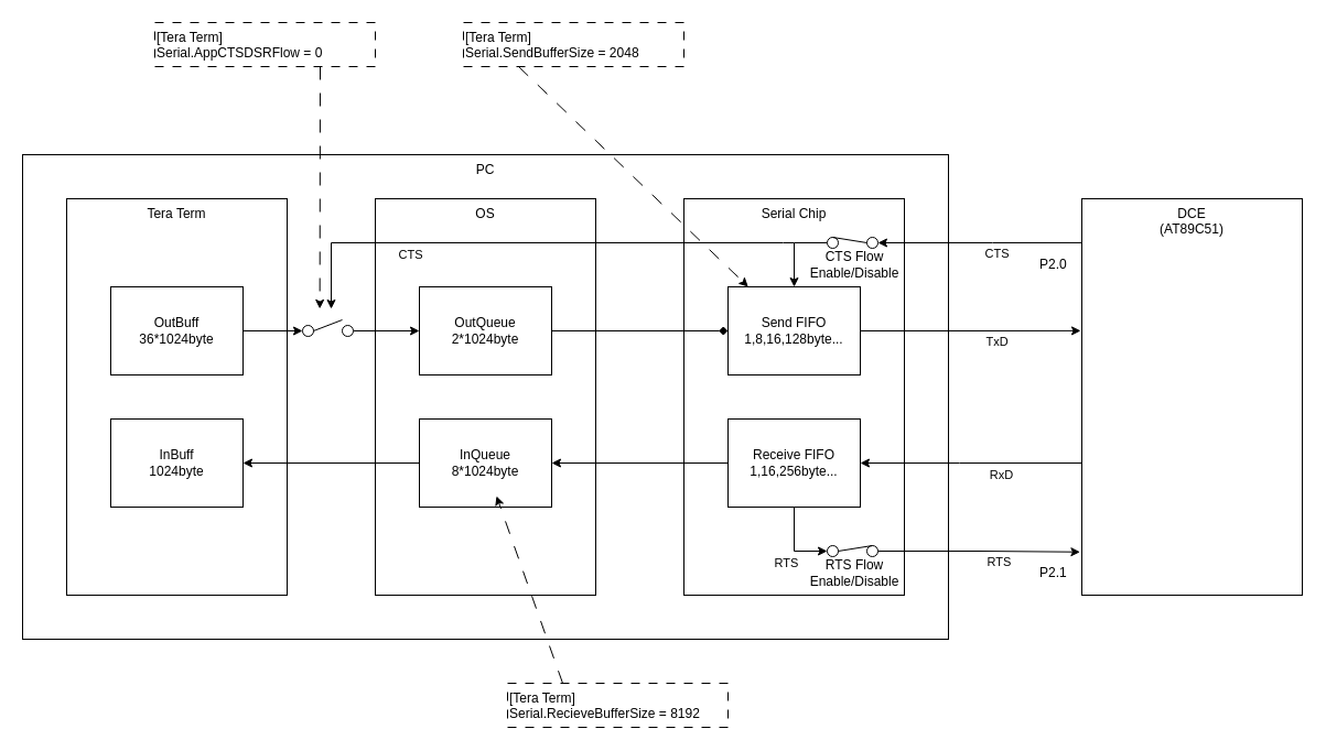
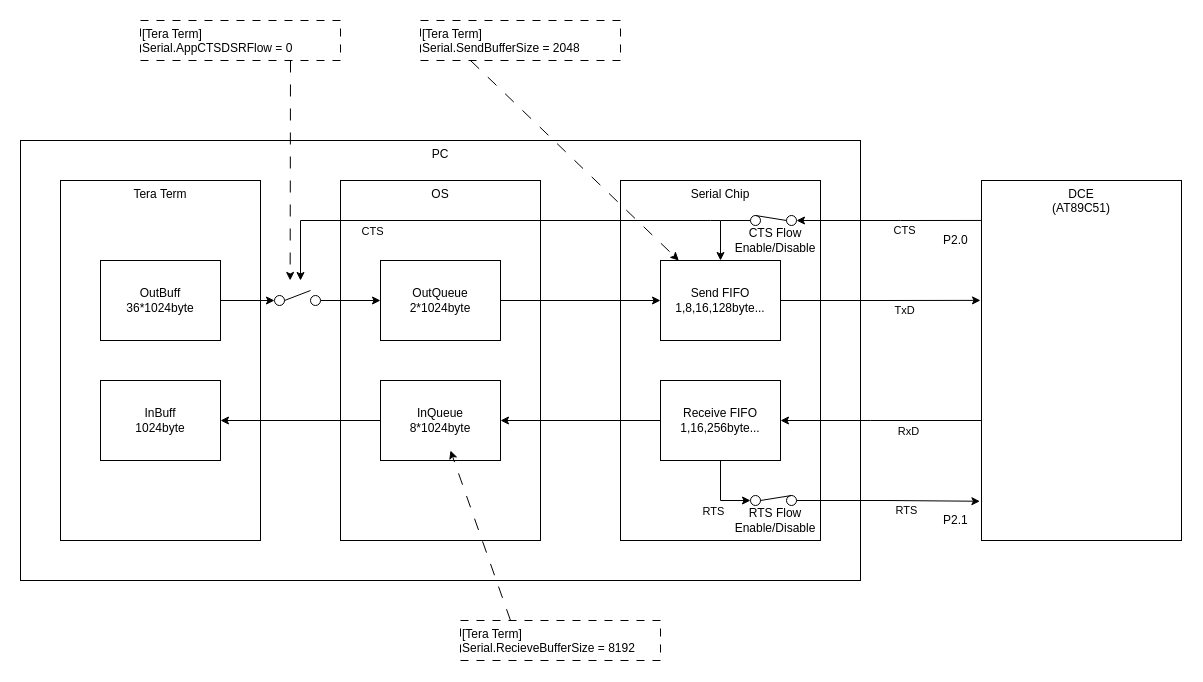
- <mxCell id="8" style="edgeStyle=orthogonalEdgeStyle;rounded=0;orthogonalLoop=1;jettySize=auto;html=1;entryX=0;entryY=0.5;entryDx=0;entryDy=0;endArrow=diamond;" parent="1" source="9" target="12" edge="1"><mxGeometry relative="1" as="geometry" /></mxCell>
+ <mxCell id="8" style="edgeStyle=orthogonalEdgeStyle;rounded=0;orthogonalLoop=1;jettySize=auto;html=1;entryX=0;entryY=0.5;entryDx=0;entryDy=0;" parent="1" source="9" target="12" edge="1"><mxGeometry relative="1" as="geometry" /></mxCell>
